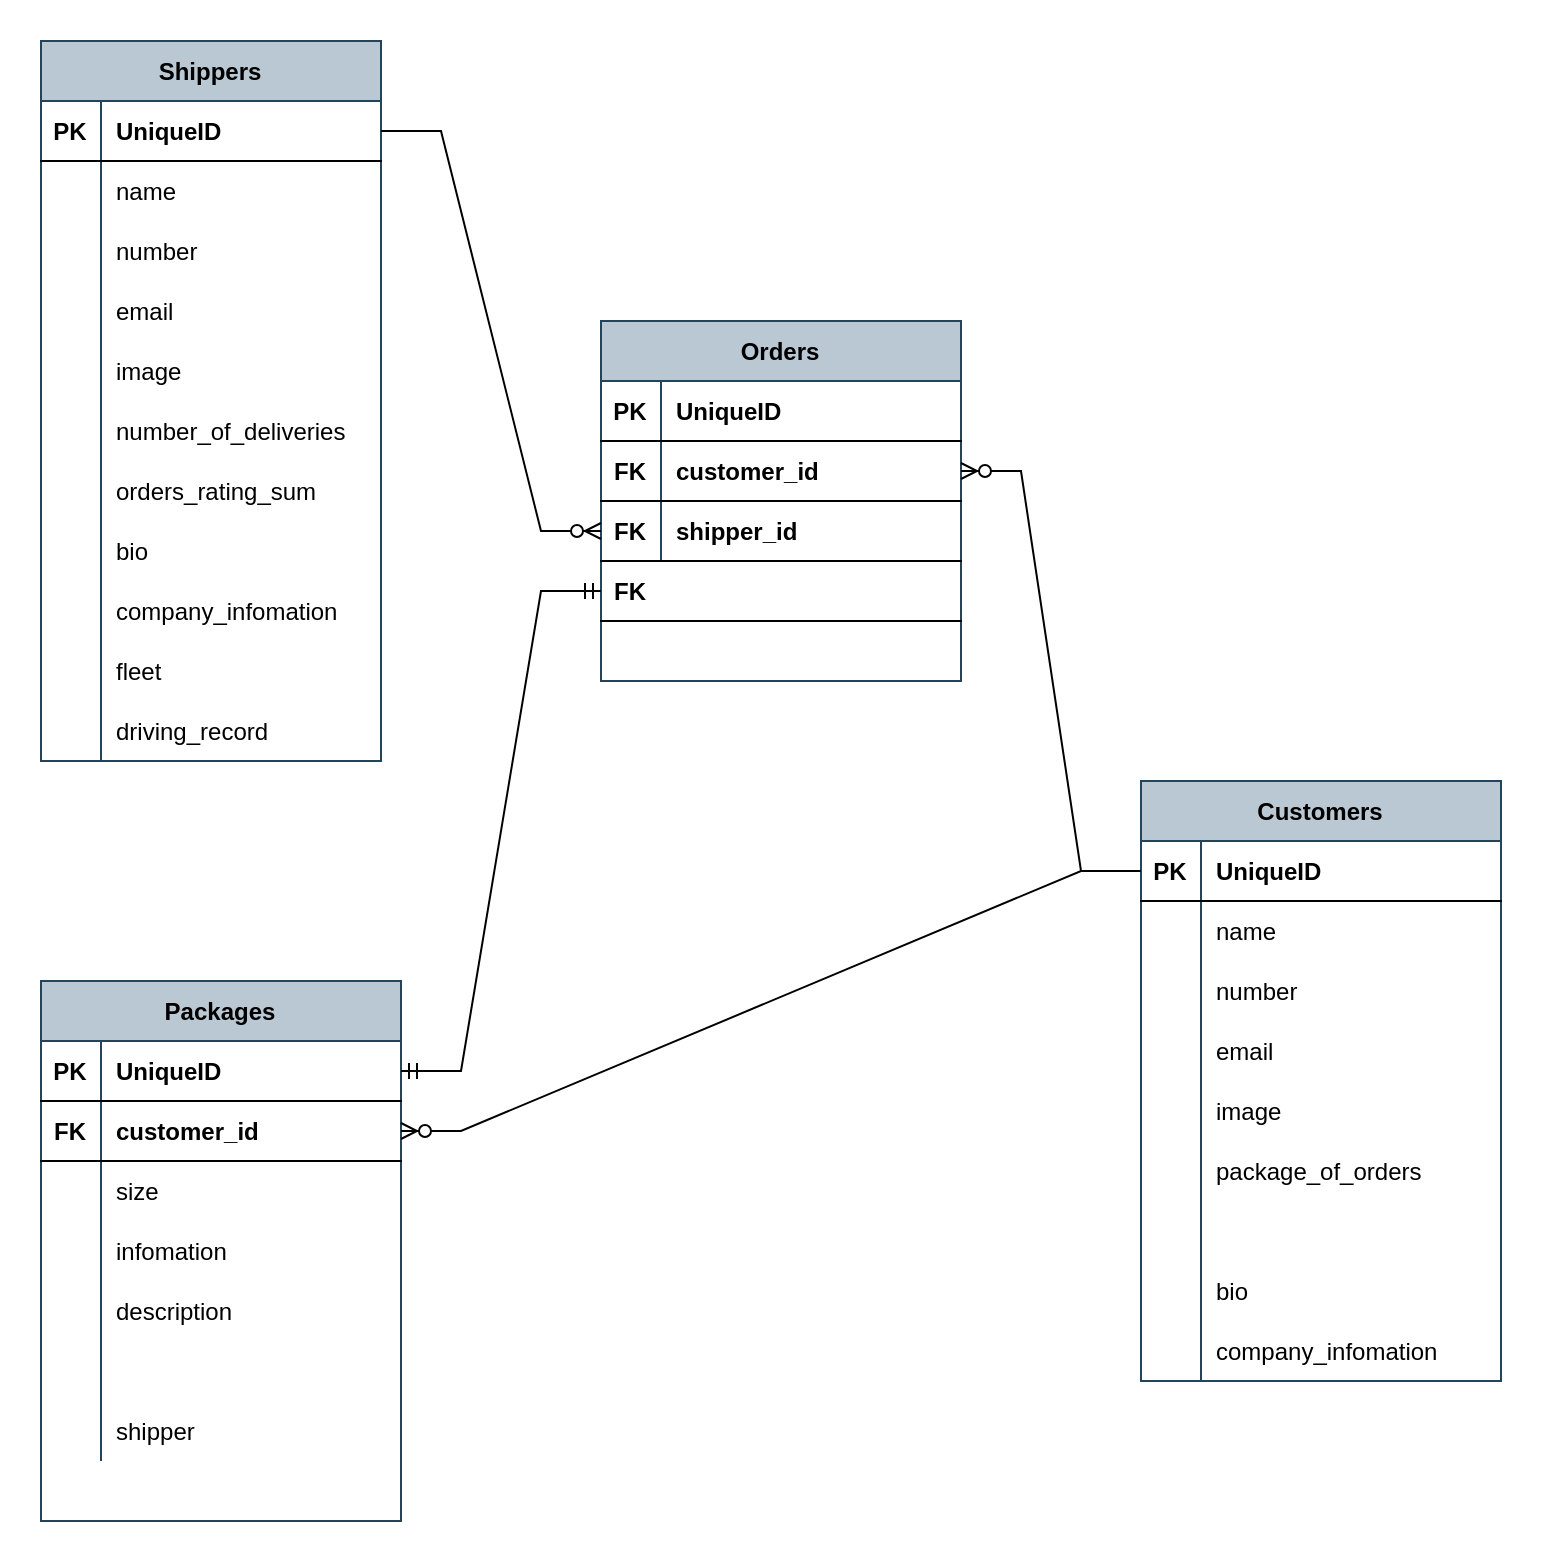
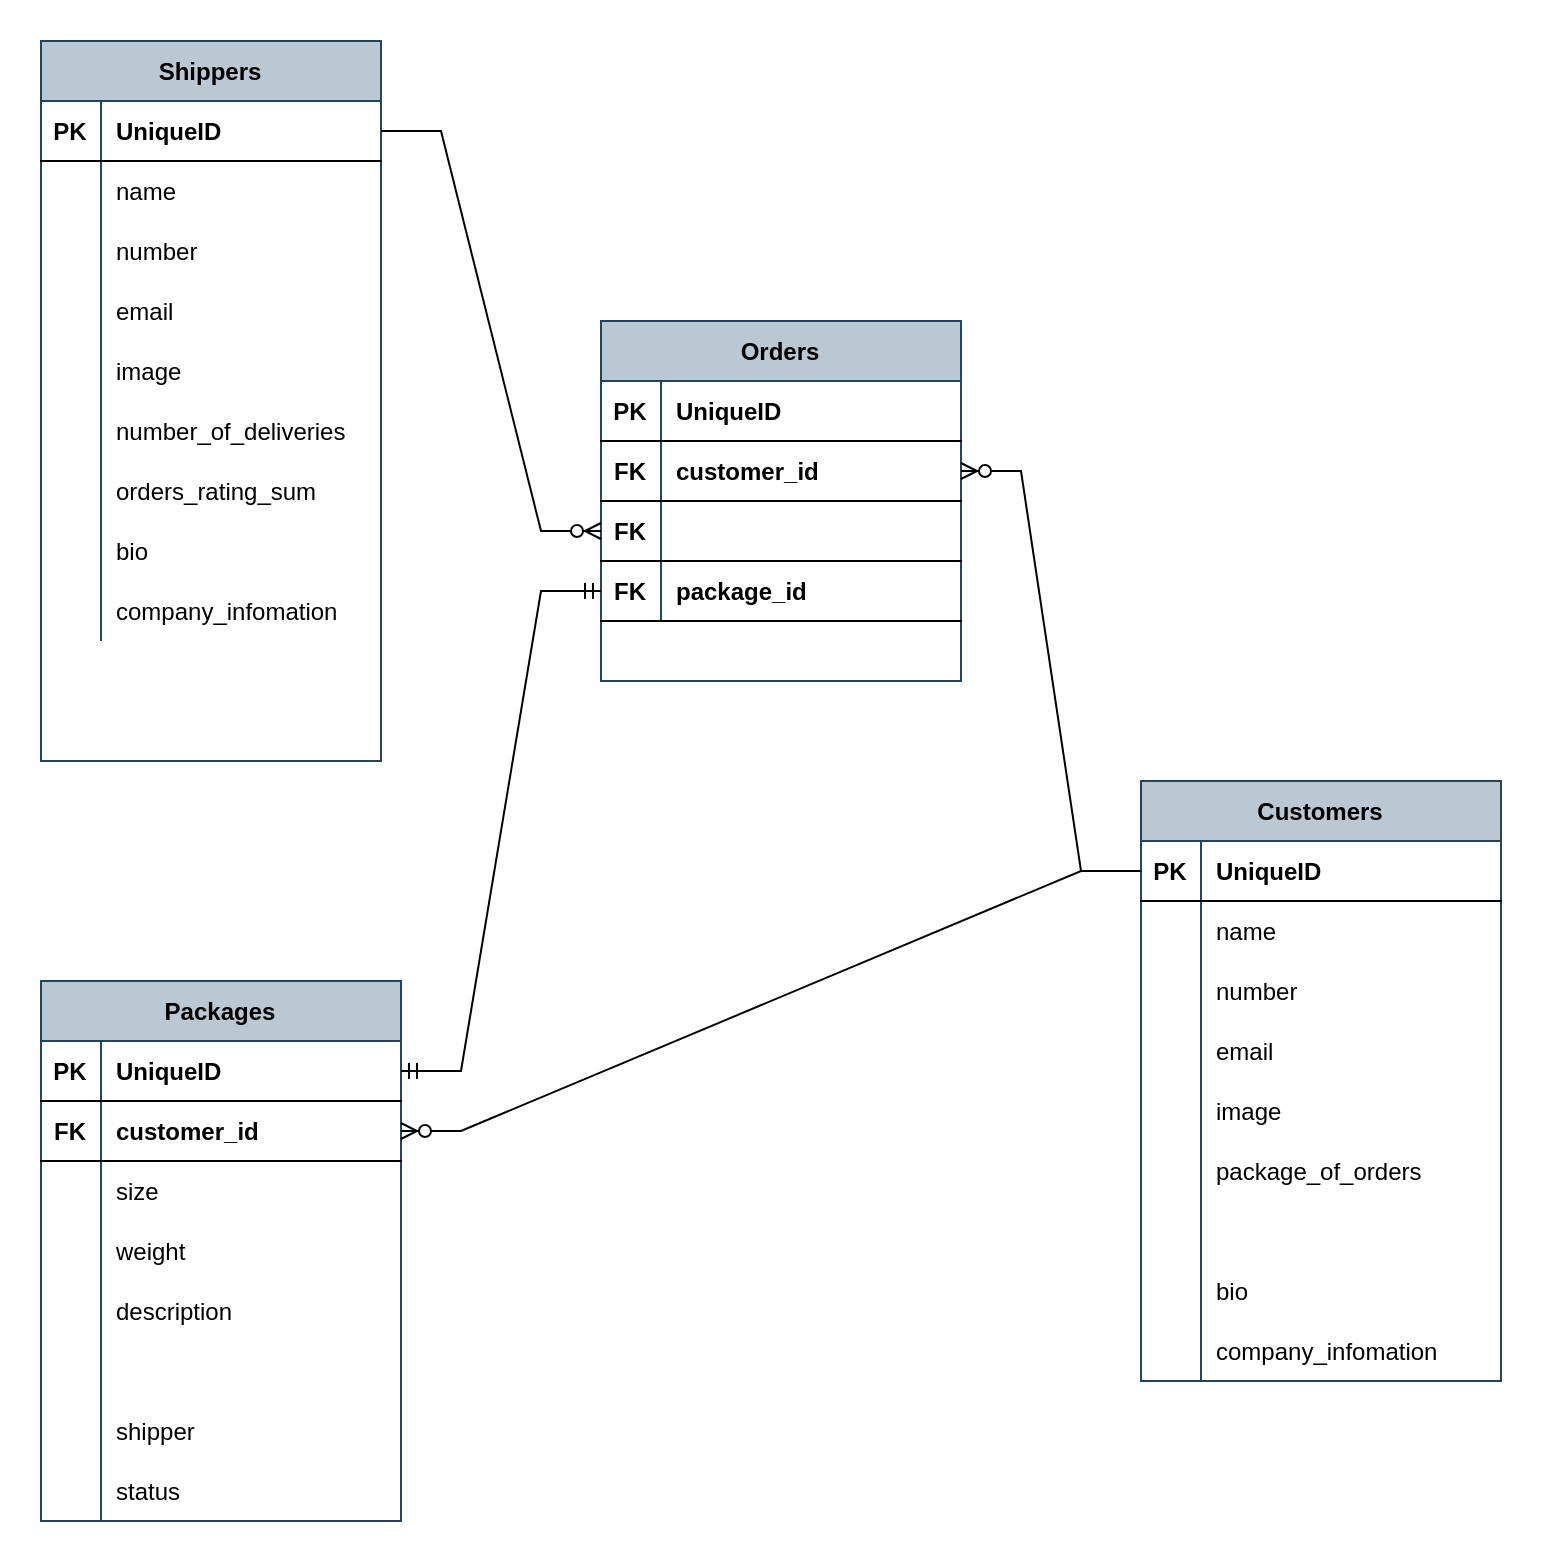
- <mxCell id="96" value="shipper_id" style="shape=partialRectangle;connectable=0;fillColor=none;top=0;left=0;bottom=0;right=0;align=left;spacingLeft=6;fontStyle=1;overflow=hidden;" parent="94" vertex="1"><mxGeometry x="30" width="150" height="30" as="geometry"><mxRectangle width="150" height="30" as="alternateBounds" /></mxGeometry></mxCell>
+ <mxCell id="99" value="package_id" style="shape=partialRectangle;connectable=0;fillColor=none;top=0;left=0;bottom=0;right=0;align=left;spacingLeft=6;fontStyle=1;overflow=hidden;" parent="97" vertex="1"><mxGeometry x="30" width="150" height="30" as="geometry"><mxRectangle width="150" height="30" as="alternateBounds" /></mxGeometry></mxCell>
- <mxCell id="32" value="fleet" style="shape=partialRectangle;connectable=0;fillColor=none;top=0;left=0;bottom=0;right=0;align=left;spacingLeft=6;overflow=hidden;" parent="30" vertex="1"><mxGeometry x="30" width="140" height="30" as="geometry"><mxRectangle width="140" height="30" as="alternateBounds" /></mxGeometry></mxCell>
- <mxCell id="35" value="driving_record" style="shape=partialRectangle;connectable=0;fillColor=none;top=0;left=0;bottom=0;right=0;align=left;spacingLeft=6;overflow=hidden;" parent="33" vertex="1"><mxGeometry x="30" width="140" height="30" as="geometry"><mxRectangle width="140" height="30" as="alternateBounds" /></mxGeometry></mxCell>
- <mxCell id="75" value="infomation" style="shape=partialRectangle;connectable=0;fillColor=none;top=0;left=0;bottom=0;right=0;align=left;spacingLeft=6;overflow=hidden;" parent="73" vertex="1"><mxGeometry x="30" width="150" height="30" as="geometry"><mxRectangle width="150" height="30" as="alternateBounds" /></mxGeometry></mxCell>
+ <mxCell id="75" value="weight" style="shape=partialRectangle;connectable=0;fillColor=none;top=0;left=0;bottom=0;right=0;align=left;spacingLeft=6;overflow=hidden;" parent="73" vertex="1"><mxGeometry x="30" width="150" height="30" as="geometry"><mxRectangle width="150" height="30" as="alternateBounds" /></mxGeometry></mxCell>
+ <mxCell id="86" value="status" style="shape=partialRectangle;connectable=0;fillColor=none;top=0;left=0;bottom=0;right=0;align=left;spacingLeft=6;overflow=hidden;" parent="84" vertex="1"><mxGeometry x="30" width="150" height="30" as="geometry"><mxRectangle width="150" height="30" as="alternateBounds" /></mxGeometry></mxCell>
